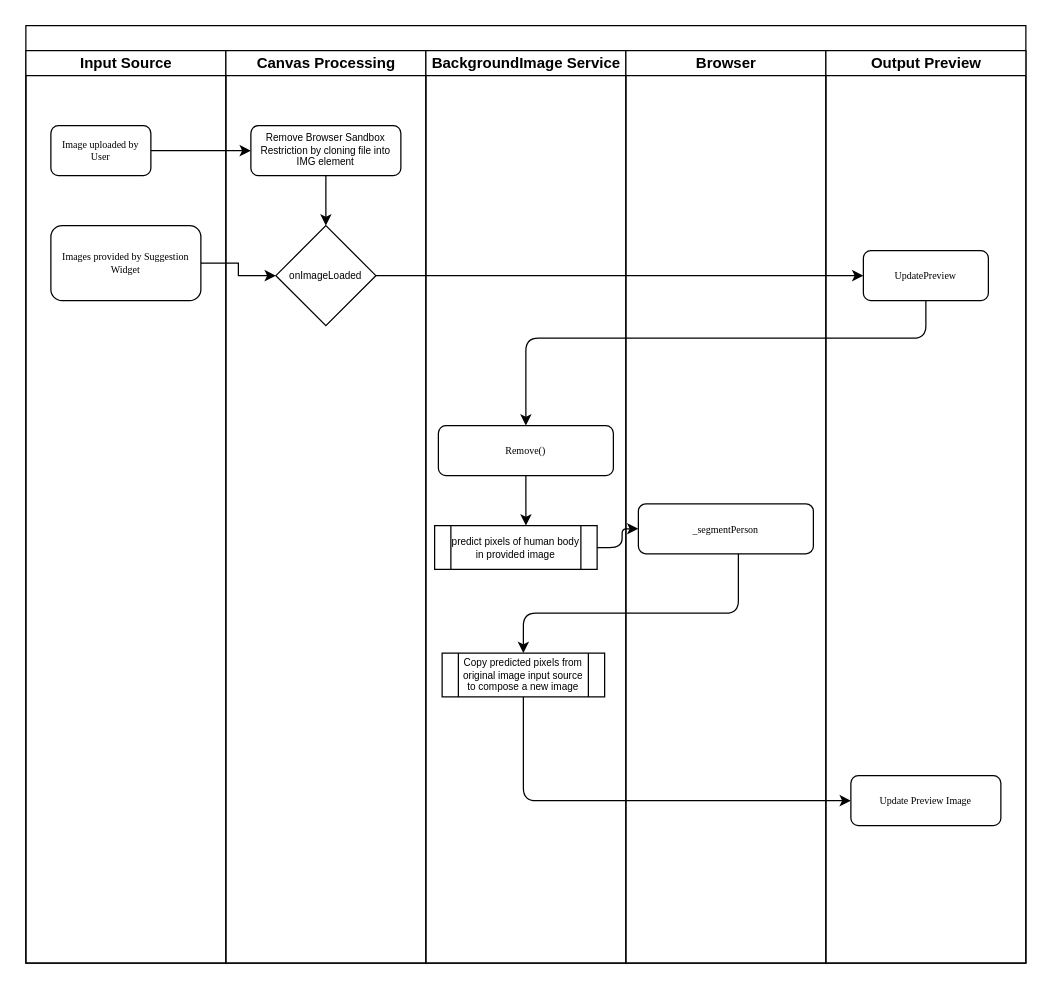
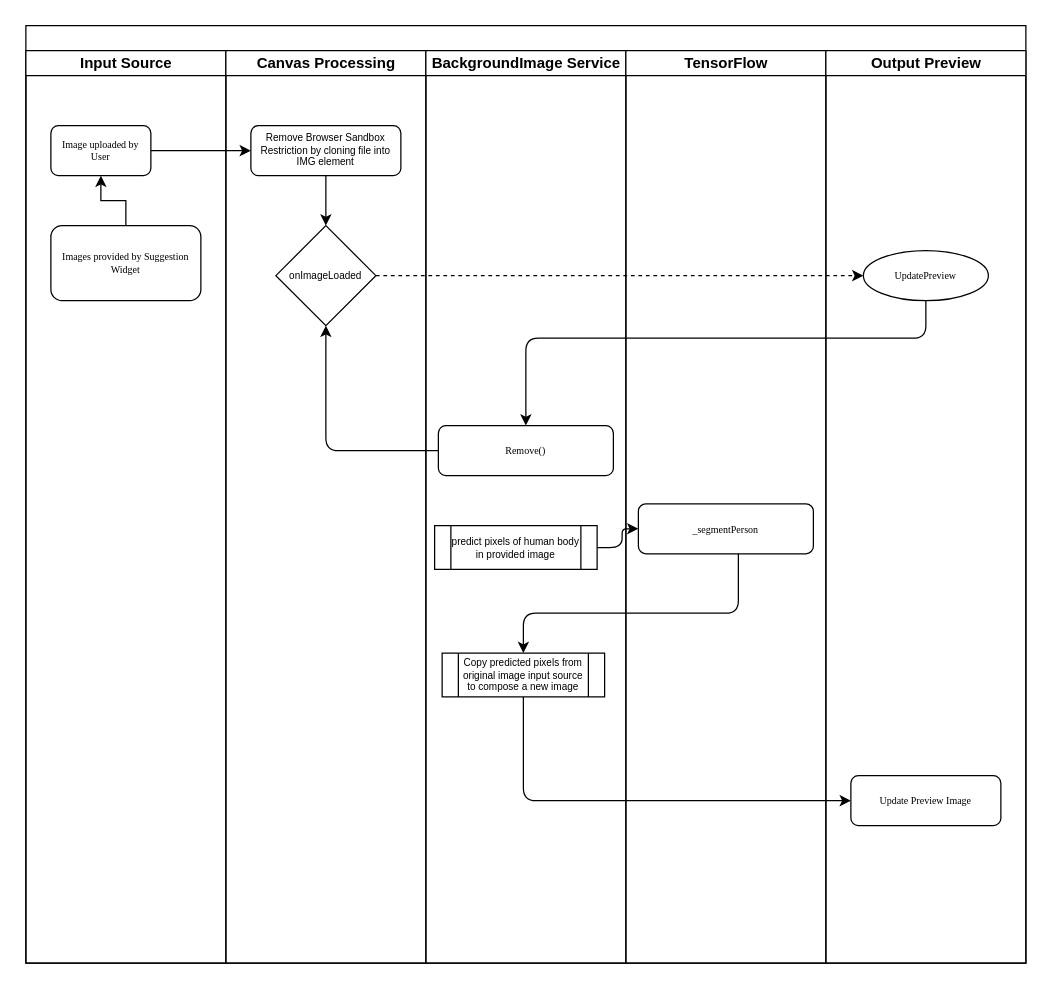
- <mxCell id="15" value="Browser" style="swimlane;html=1;startSize=20;" parent="2" vertex="1"><mxGeometry x="480" y="20" width="160" height="730" as="geometry" /></mxCell>
+ <mxCell id="15" value="TensorFlow" style="swimlane;html=1;startSize=20;" parent="2" vertex="1"><mxGeometry x="480" y="20" width="160" height="730" as="geometry" /></mxCell>
- <mxCell id="22" style="edgeStyle=orthogonalEdgeStyle;rounded=0;orthogonalLoop=1;jettySize=auto;html=1;entryX=0;entryY=0.5;entryDx=0;entryDy=0;fontSize=8;" edge="1" parent="2" source="4" target="9"><mxGeometry relative="1" as="geometry" /></mxCell>
+ <mxCell id="22" style="edgeStyle=orthogonalEdgeStyle;rounded=0;orthogonalLoop=1;jettySize=auto;html=1;fontSize=8;" edge="1" parent="2" source="4" target="5"><mxGeometry relative="1" as="geometry" /></mxCell>
- <mxCell id="26" style="edgeStyle=orthogonalEdgeStyle;rounded=1;orthogonalLoop=1;jettySize=auto;html=1;entryX=0;entryY=0.5;entryDx=0;entryDy=0;fontSize=8;" edge="1" parent="2" source="9" target="19"><mxGeometry relative="1" as="geometry" /></mxCell>
+ <mxCell id="26" style="edgeStyle=orthogonalEdgeStyle;rounded=1;orthogonalLoop=1;jettySize=auto;html=1;entryX=0;entryY=0.5;entryDx=0;entryDy=0;fontSize=8;dashed=1;" edge="1" parent="2" source="9" target="19"><mxGeometry relative="1" as="geometry" /></mxCell>
- <mxCell id="19" value="UpdatePreview" style="rounded=1;whiteSpace=wrap;html=1;shadow=0;labelBackgroundColor=none;strokeWidth=1;fontFamily=Verdana;fontSize=8;align=center;" parent="18" vertex="1"><mxGeometry x="30" y="160" width="100" height="40" as="geometry" /></mxCell>
+ <mxCell id="19" value="UpdatePreview" style="ellipse;whiteSpace=wrap;html=1;shadow=0;labelBackgroundColor=none;strokeWidth=1;fontFamily=Verdana;fontSize=8;align=center;" parent="18" vertex="1"><mxGeometry x="30" y="160" width="100" height="40" as="geometry" /></mxCell>
- <mxCell id="11" style="edgeStyle=orthogonalEdgeStyle;rounded=1;orthogonalLoop=1;jettySize=auto;html=1;entryX=0.562;entryY=0;entryDx=0;entryDy=0;entryPerimeter=0;fontSize=8;" edge="1" parent="10" source="12" target="13"><mxGeometry relative="1" as="geometry" /></mxCell>
+ <mxCell id="11" style="edgeStyle=orthogonalEdgeStyle;rounded=1;orthogonalLoop=1;jettySize=auto;html=1;fontSize=8;" edge="1" parent="10" source="12" target="9"><mxGeometry relative="1" as="geometry" /></mxCell>
